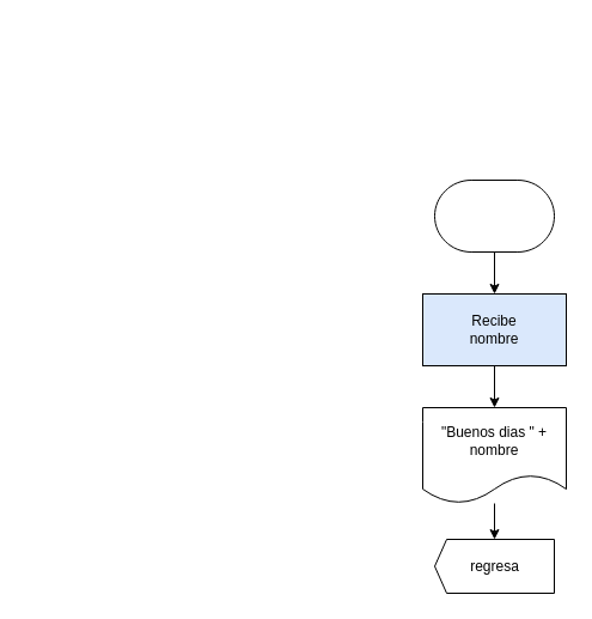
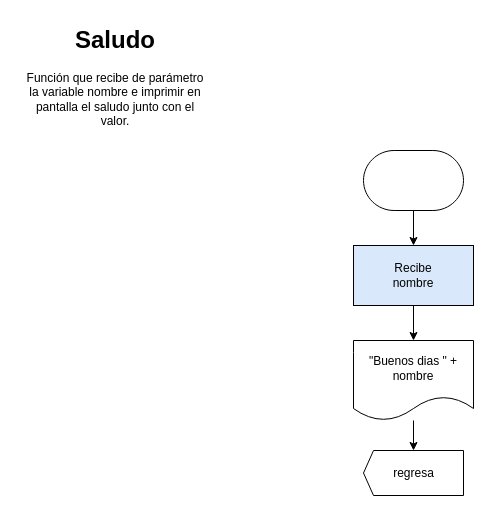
+ <mxCell id="2" value="&lt;h1&gt;Saludo&lt;/h1&gt;&lt;p&gt;Función que recibe de parámetro la variable nombre e imprimir en pantalla el saludo junto con el valor.&lt;br&gt;&lt;/p&gt;" style="text;html=1;strokeColor=none;fillColor=none;spacing=5;spacingTop=-20;whiteSpace=wrap;overflow=hidden;rounded=0;align=center;" vertex="1" parent="1"><mxGeometry x="20" y="20" width="190" height="120" as="geometry" /></mxCell>
